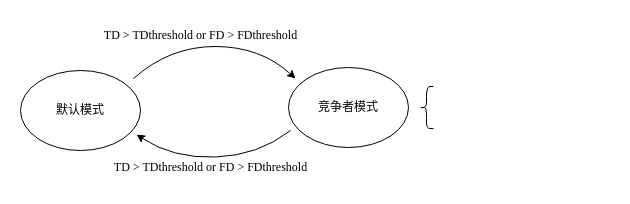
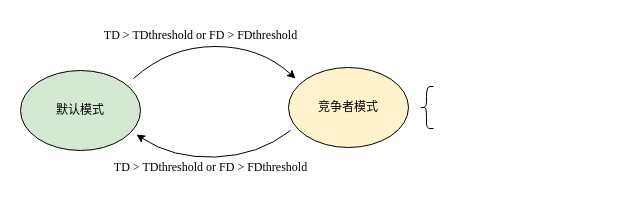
- <mxCell id="4" value="&lt;font face=&quot;SimSong-Regular&quot;&gt;竞争者模式&lt;/font&gt;" style="ellipse;whiteSpace=wrap;html=1;" vertex="1" parent="1"><mxGeometry x="288" y="67" width="120" height="80" as="geometry" /></mxCell>
+ <mxCell id="4" value="&lt;font face=&quot;SimSong-Regular&quot;&gt;竞争者模式&lt;/font&gt;" style="ellipse;whiteSpace=wrap;html=1;fillColor=#fff2cc;" vertex="1" parent="1"><mxGeometry x="288" y="67" width="120" height="80" as="geometry" /></mxCell>
- <mxCell id="3" value="&lt;font face=&quot;SimSong-Regular&quot;&gt;默认模式&lt;/font&gt;" style="ellipse;whiteSpace=wrap;html=1;" vertex="1" parent="1"><mxGeometry x="20" y="70" width="120" height="80" as="geometry" /></mxCell>
+ <mxCell id="3" value="&lt;font face=&quot;SimSong-Regular&quot;&gt;默认模式&lt;/font&gt;" style="ellipse;whiteSpace=wrap;html=1;fillColor=#d5e8d4;" vertex="1" parent="1"><mxGeometry x="20" y="70" width="120" height="80" as="geometry" /></mxCell>
